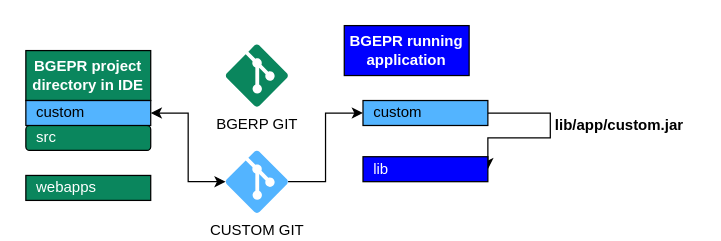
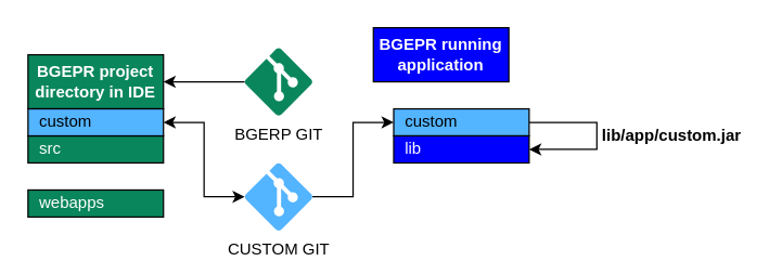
+ <mxCell id="3" style="edgeStyle=orthogonalEdgeStyle;rounded=0;orthogonalLoop=1;jettySize=auto;html=1;exitX=0;exitY=0.5;exitDx=0;exitDy=0;exitPerimeter=0;entryX=1;entryY=0.5;entryDx=0;entryDy=0;fontColor=#FFFFFF;" edge="1" parent="1" source="4" target="2"><mxGeometry relative="1" as="geometry" /></mxCell>
- <mxCell id="7" value="&amp;nbsp; src" style="whiteSpace=wrap;html=1;fillColor=#0a865d;fontColor=#FFFFFF;align=left;rounded=1;" vertex="1" parent="1"><mxGeometry x="20" y="100" width="100" height="20" as="geometry" /></mxCell>
+ <mxCell id="7" value="&amp;nbsp; src" style="rounded=0;whiteSpace=wrap;html=1;fillColor=#0a865d;fontColor=#FFFFFF;align=left;" vertex="1" parent="1"><mxGeometry x="20" y="100" width="100" height="20" as="geometry" /></mxCell>
- <mxCell id="14" value="&amp;nbsp; lib" style="rounded=0;whiteSpace=wrap;html=1;fillColor=#0000FF;fontColor=#FFFFFF;align=left;" vertex="1" parent="1"><mxGeometry x="290" y="125" width="100" height="20" as="geometry" /></mxCell>
+ <mxCell id="14" value="&amp;nbsp; lib" style="rounded=0;whiteSpace=wrap;html=1;fillColor=#0000FF;fontColor=#FFFFFF;align=left;" vertex="1" parent="1"><mxGeometry x="290" y="100" width="100" height="20" as="geometry" /></mxCell>
